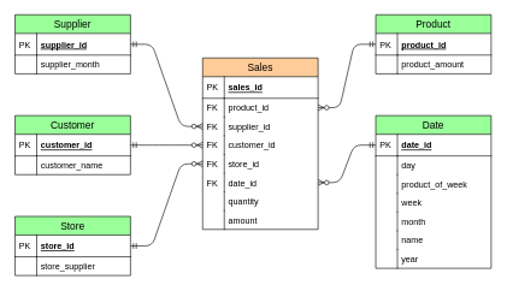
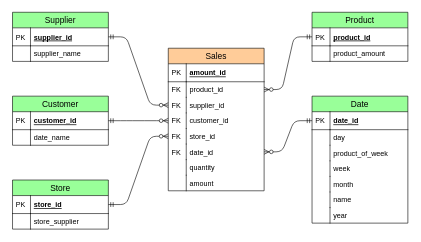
- <mxCell id="47" value="supplier_month" style="shape=partialRectangle;top=0;left=0;right=0;bottom=0;align=left;verticalAlign=top;fillColor=none;spacingLeft=34;spacingRight=4;overflow=hidden;rotatable=0;points=[[0,0.5],[1,0.5]];portConstraint=eastwest;dropTarget=0;fontSize=12;fontFamily=Helvetica;" parent="44" vertex="1"><mxGeometry y="56" width="160" height="26" as="geometry" /></mxCell>
+ <mxCell id="47" value="supplier_name" style="shape=partialRectangle;top=0;left=0;right=0;bottom=0;align=left;verticalAlign=top;fillColor=none;spacingLeft=34;spacingRight=4;overflow=hidden;rotatable=0;points=[[0,0.5],[1,0.5]];portConstraint=eastwest;dropTarget=0;fontSize=12;fontFamily=Helvetica;" parent="44" vertex="1"><mxGeometry y="56" width="160" height="26" as="geometry" /></mxCell>
- <mxCell id="8" value="sales_id" style="shape=partialRectangle;top=0;left=0;right=0;bottom=1;align=left;verticalAlign=middle;fillColor=none;spacingLeft=34;spacingRight=4;overflow=hidden;rotatable=0;points=[[0,0.5],[1,0.5]];portConstraint=eastwest;dropTarget=0;fontStyle=5;fontSize=12;fontFamily=Helvetica;" parent="7" vertex="1"><mxGeometry y="26" width="160" height="30" as="geometry" /></mxCell>
+ <mxCell id="8" value="amount_id" style="shape=partialRectangle;top=0;left=0;right=0;bottom=1;align=left;verticalAlign=middle;fillColor=none;spacingLeft=34;spacingRight=4;overflow=hidden;rotatable=0;points=[[0,0.5],[1,0.5]];portConstraint=eastwest;dropTarget=0;fontStyle=5;fontSize=12;fontFamily=Helvetica;" parent="7" vertex="1"><mxGeometry y="26" width="160" height="30" as="geometry" /></mxCell>
- <mxCell id="52" value="customer_name" style="shape=partialRectangle;top=0;left=0;right=0;bottom=0;align=left;verticalAlign=top;fillColor=none;spacingLeft=34;spacingRight=4;overflow=hidden;rotatable=0;points=[[0,0.5],[1,0.5]];portConstraint=eastwest;dropTarget=0;fontSize=12;fontFamily=Helvetica;" parent="49" vertex="1"><mxGeometry y="56" width="160" height="26" as="geometry" /></mxCell>
+ <mxCell id="52" value="date_name" style="shape=partialRectangle;top=0;left=0;right=0;bottom=0;align=left;verticalAlign=top;fillColor=none;spacingLeft=34;spacingRight=4;overflow=hidden;rotatable=0;points=[[0,0.5],[1,0.5]];portConstraint=eastwest;dropTarget=0;fontSize=12;fontFamily=Helvetica;" parent="49" vertex="1"><mxGeometry y="56" width="160" height="26" as="geometry" /></mxCell>
